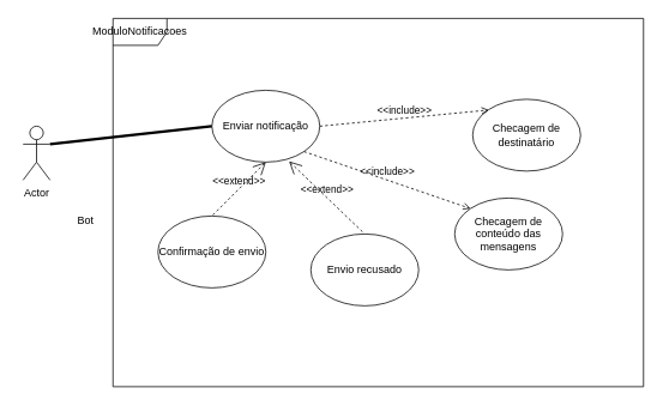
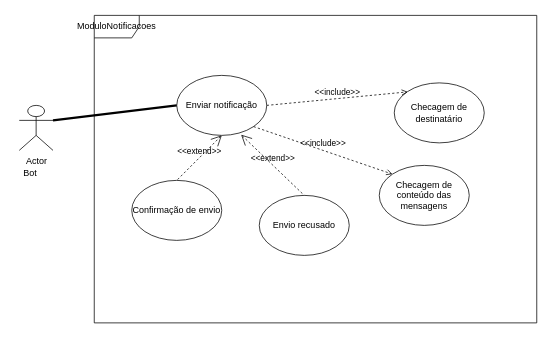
- <mxCell id="2" value="Actor" style="shape=umlActor;verticalLabelPosition=bottom;verticalAlign=top;html=1;outlineConnect=0;" parent="1" vertex="1"><mxGeometry x="25" y="140" width="30" height="60" as="geometry" /></mxCell>
+ <mxCell id="2" value="Actor" style="shape=umlActor;verticalLabelPosition=bottom;verticalAlign=top;html=1;outlineConnect=0;" parent="1" vertex="1"><mxGeometry x="25" y="140" width="45" height="60" as="geometry" /></mxCell>
- <mxCell id="6" value="Bot" style="text;html=1;strokeColor=none;fillColor=none;align=center;verticalAlign=middle;whiteSpace=wrap;rounded=0;" parent="1" vertex="1"><mxGeometry x="75" y="235" width="40" height="20" as="geometry" /></mxCell>
+ <mxCell id="6" value="Bot" style="text;html=1;strokeColor=none;fillColor=none;align=center;verticalAlign=middle;whiteSpace=wrap;rounded=0;" parent="1" vertex="1"><mxGeometry x="20" y="220" width="40" height="20" as="geometry" /></mxCell>
